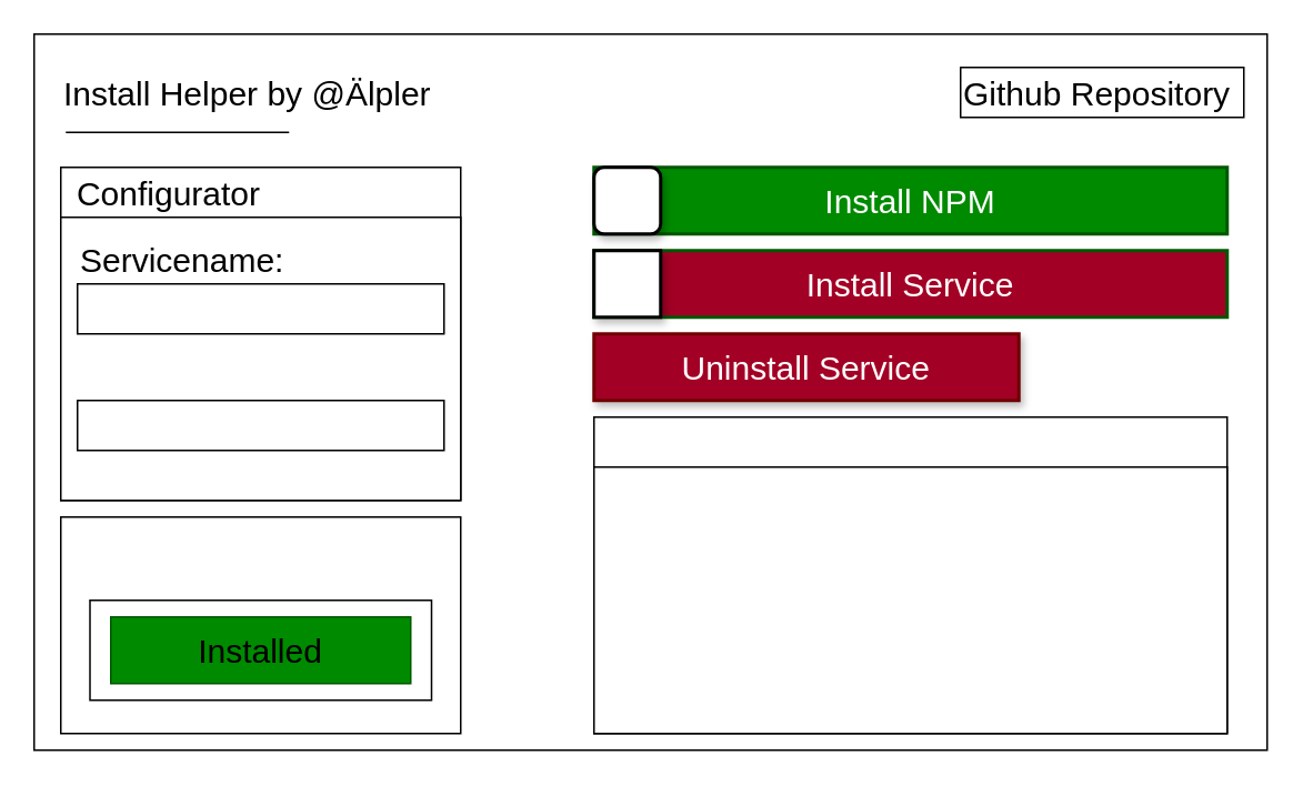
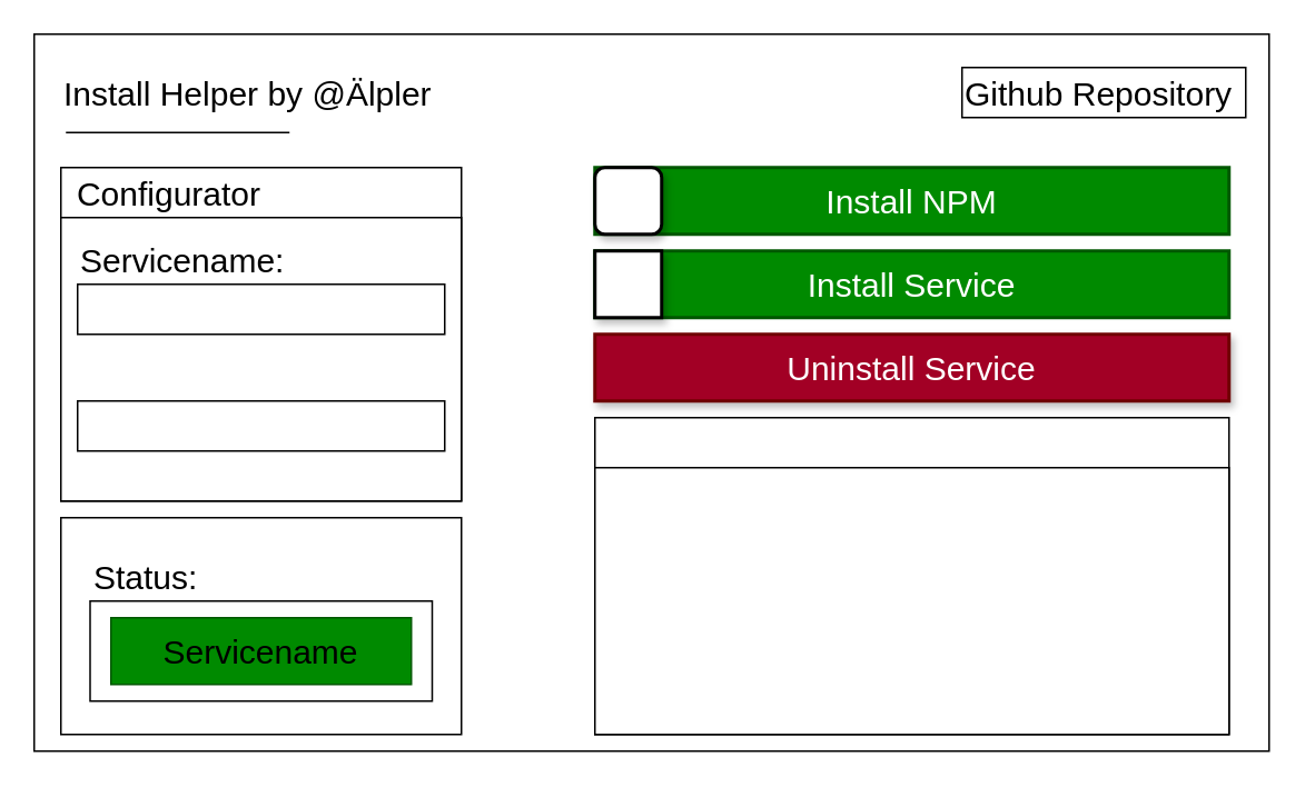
- <mxCell id="24" value="&lt;font style=&quot;font-size: 19px&quot;&gt;2&lt;/font&gt;" style="rounded=0;whiteSpace=wrap;html=1;shadow=1;fontSize=8;fontColor=#FFFFFF;strokeWidth=2;" vertex="1" parent="1"><mxGeometry x="356" y="150" width="40" height="40" as="geometry" /></mxCell>
+ <mxCell id="24" value="&lt;font style=&quot;font-size: 19px&quot;&gt;9&lt;/font&gt;" style="rounded=0;whiteSpace=wrap;html=1;shadow=1;fontSize=8;fontColor=#FFFFFF;strokeWidth=2;" vertex="1" parent="1"><mxGeometry x="356" y="150" width="40" height="40" as="geometry" /></mxCell>
- <mxCell id="17" value="Install Service" style="rounded=0;whiteSpace=wrap;html=1;fontSize=20;fontColor=#ffffff;fillColor=#a20025;strokeColor=#005700;strokeWidth=2;" vertex="1" parent="1"><mxGeometry x="356" y="150" width="380" height="40" as="geometry" /></mxCell>
+ <mxCell id="17" value="Install Service" style="rounded=0;whiteSpace=wrap;html=1;fontSize=20;fontColor=#ffffff;fillColor=#008a00;strokeColor=#005700;strokeWidth=2;" vertex="1" parent="1"><mxGeometry x="356" y="150" width="380" height="40" as="geometry" /></mxCell>
- <mxCell id="16" value="Uninstall Service" style="rounded=0;whiteSpace=wrap;html=1;fontSize=20;fontColor=#ffffff;fillColor=#a20025;strokeColor=#6F0000;shadow=1;strokeWidth=2;" vertex="1" parent="1"><mxGeometry x="356" y="200" width="255" height="40" as="geometry" /></mxCell>
+ <mxCell id="16" value="Uninstall Service" style="rounded=0;whiteSpace=wrap;html=1;fontSize=20;fontColor=#ffffff;fillColor=#a20025;strokeColor=#6F0000;shadow=1;strokeWidth=2;" vertex="1" parent="1"><mxGeometry x="356" y="200" width="380" height="40" as="geometry" /></mxCell>
+ <mxCell id="14" value="Status:" style="text;html=1;strokeColor=none;fillColor=none;align=left;verticalAlign=middle;whiteSpace=wrap;rounded=0;fontSize=20;" vertex="1" parent="1"><mxGeometry x="53.5" y="330" width="60" height="30" as="geometry" /></mxCell>
- <mxCell id="15" value="&lt;font color=&quot;#000000&quot;&gt;Installed&lt;/font&gt;" style="rounded=0;whiteSpace=wrap;html=1;fontSize=20;fillColor=#008a00;fontColor=#ffffff;strokeColor=#005700;" vertex="1" parent="1"><mxGeometry x="66" y="370" width="180" height="40" as="geometry" /></mxCell>
+ <mxCell id="15" value="&lt;font color=&quot;#000000&quot;&gt;Servicename&lt;/font&gt;" style="rounded=0;whiteSpace=wrap;html=1;fontSize=20;fillColor=#008a00;fontColor=#ffffff;strokeColor=#005700;" vertex="1" parent="1"><mxGeometry x="66" y="370" width="180" height="40" as="geometry" /></mxCell>
